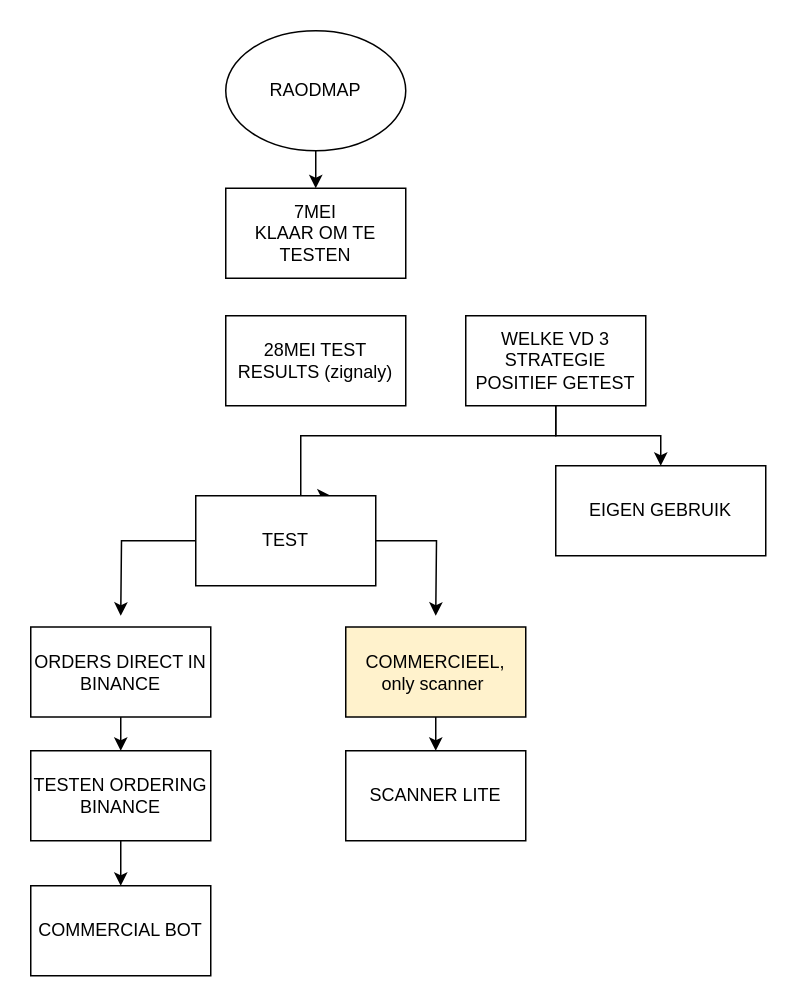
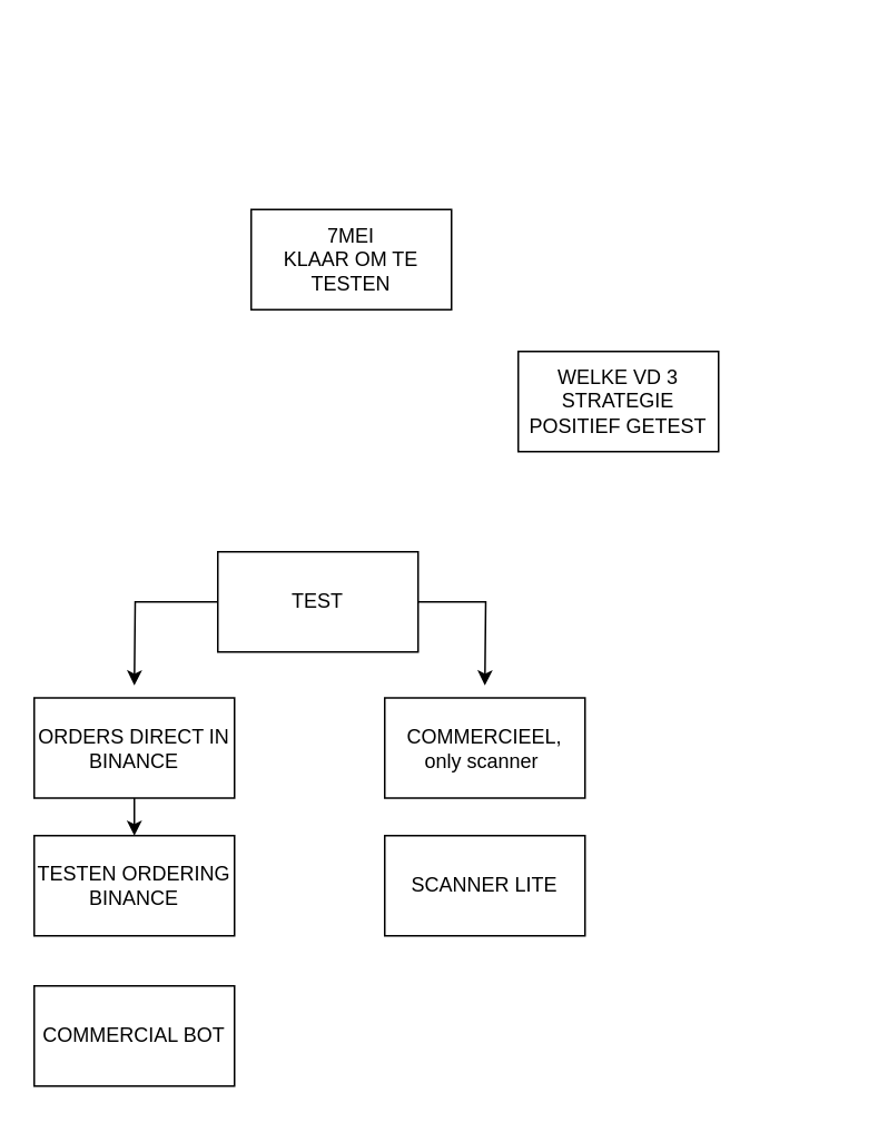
- <mxCell id="4" value="RAODMAP" style="ellipse;whiteSpace=wrap;html=1;" parent="1" vertex="1"><mxGeometry x="150" y="20" width="120" height="80" as="geometry" /></mxCell>
- <mxCell id="3" value="" style="edgeStyle=orthogonalEdgeStyle;rounded=0;orthogonalLoop=1;jettySize=auto;html=1;" parent="1" source="4" target="2" edge="1"><mxGeometry relative="1" as="geometry" /></mxCell>
- <mxCell id="5" value="28MEI TEST RESULTS (zignaly)" style="rounded=0;whiteSpace=wrap;html=1;" parent="1" vertex="1"><mxGeometry x="150" y="210" width="120" height="60" as="geometry" /></mxCell>
- <mxCell id="7" style="edgeStyle=orthogonalEdgeStyle;rounded=0;orthogonalLoop=1;jettySize=auto;html=1;entryX=0.75;entryY=0;entryDx=0;entryDy=0;" parent="1" source="8" target="20" edge="1"><mxGeometry relative="1" as="geometry"><Array as="points"><mxPoint x="370" y="290" /><mxPoint x="200" y="290" /><mxPoint x="200" y="330" /></Array></mxGeometry></mxCell>
- <mxCell id="6" value="" style="edgeStyle=orthogonalEdgeStyle;rounded=0;orthogonalLoop=1;jettySize=auto;html=1;" parent="1" source="8" target="12" edge="1"><mxGeometry relative="1" as="geometry"><mxPoint x="340" y="349" as="targetPoint" /></mxGeometry></mxCell>
- <mxCell id="12" value="EIGEN GEBRUIK" style="rounded=0;whiteSpace=wrap;html=1;" parent="1" vertex="1"><mxGeometry x="370" y="310" width="140" height="60" as="geometry" /></mxCell>
- <mxCell id="10" value="COMMERCIEEL, only scanner&amp;nbsp;" style="rounded=0;whiteSpace=wrap;html=1;fillColor=#fff2cc;" parent="1" vertex="1"><mxGeometry x="230" y="417.5" width="120" height="60" as="geometry" /></mxCell>
+ <mxCell id="10" value="COMMERCIEEL, only scanner&amp;nbsp;" style="rounded=0;whiteSpace=wrap;html=1;" parent="1" vertex="1"><mxGeometry x="230" y="417.5" width="120" height="60" as="geometry" /></mxCell>
- <mxCell id="9" value="" style="edgeStyle=orthogonalEdgeStyle;rounded=0;orthogonalLoop=1;jettySize=auto;html=1;" parent="1" source="10" target="11" edge="1"><mxGeometry relative="1" as="geometry" /></mxCell>
- <mxCell id="15" value="" style="edgeStyle=orthogonalEdgeStyle;rounded=0;orthogonalLoop=1;jettySize=auto;html=1;" parent="1" source="16" target="17" edge="1"><mxGeometry relative="1" as="geometry" /></mxCell>
